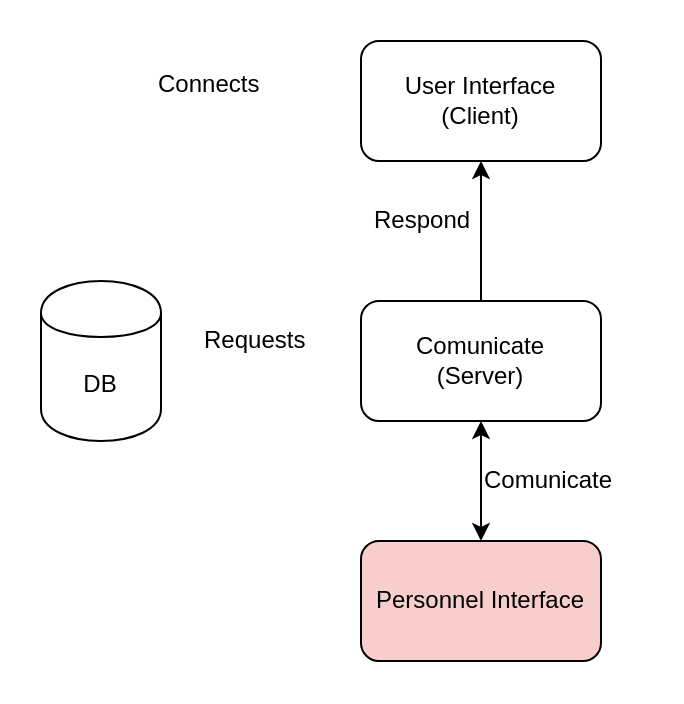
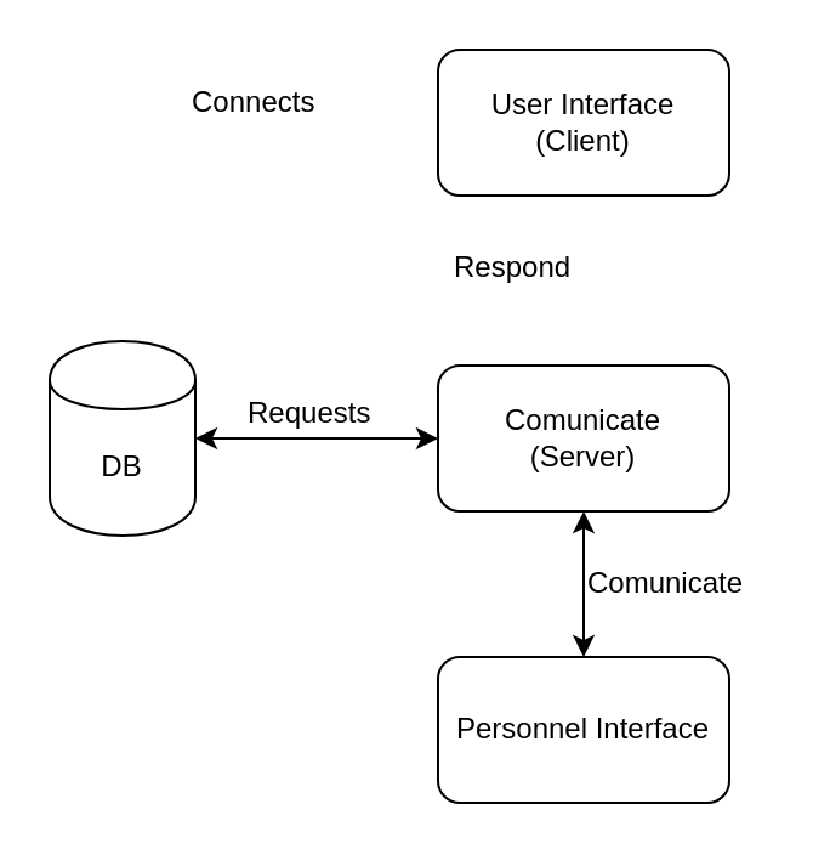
- <mxCell id="8" value="" style="endArrow=classic;html=1;exitX=0.5;exitY=0;exitDx=0;exitDy=0;entryX=0.5;entryY=1;entryDx=0;entryDy=0;" parent="1" source="4" target="2" edge="1"><mxGeometry width="50" height="50" relative="1" as="geometry"><mxPoint x="370" y="150" as="sourcePoint" /><mxPoint x="420" y="100" as="targetPoint" /></mxGeometry></mxCell>
+ <mxCell id="5" value="" style="endArrow=classic;startArrow=classic;html=1;entryX=0;entryY=0.5;entryDx=0;entryDy=0;exitX=1;exitY=0.5;exitDx=0;exitDy=0;" parent="1" source="3" target="4" edge="1"><mxGeometry width="50" height="50" relative="1" as="geometry"><mxPoint x="20" y="280" as="sourcePoint" /><mxPoint x="70" y="230" as="targetPoint" /></mxGeometry></mxCell>
- <mxCell id="10" value="Personnel Interface" style="rounded=1;whiteSpace=wrap;html=1;fillColor=#f8cecc;" parent="1" vertex="1"><mxGeometry x="180" y="270" width="120" height="60" as="geometry" /></mxCell>
+ <mxCell id="10" value="Personnel Interface" style="rounded=1;whiteSpace=wrap;html=1;" parent="1" vertex="1"><mxGeometry x="180" y="270" width="120" height="60" as="geometry" /></mxCell>
